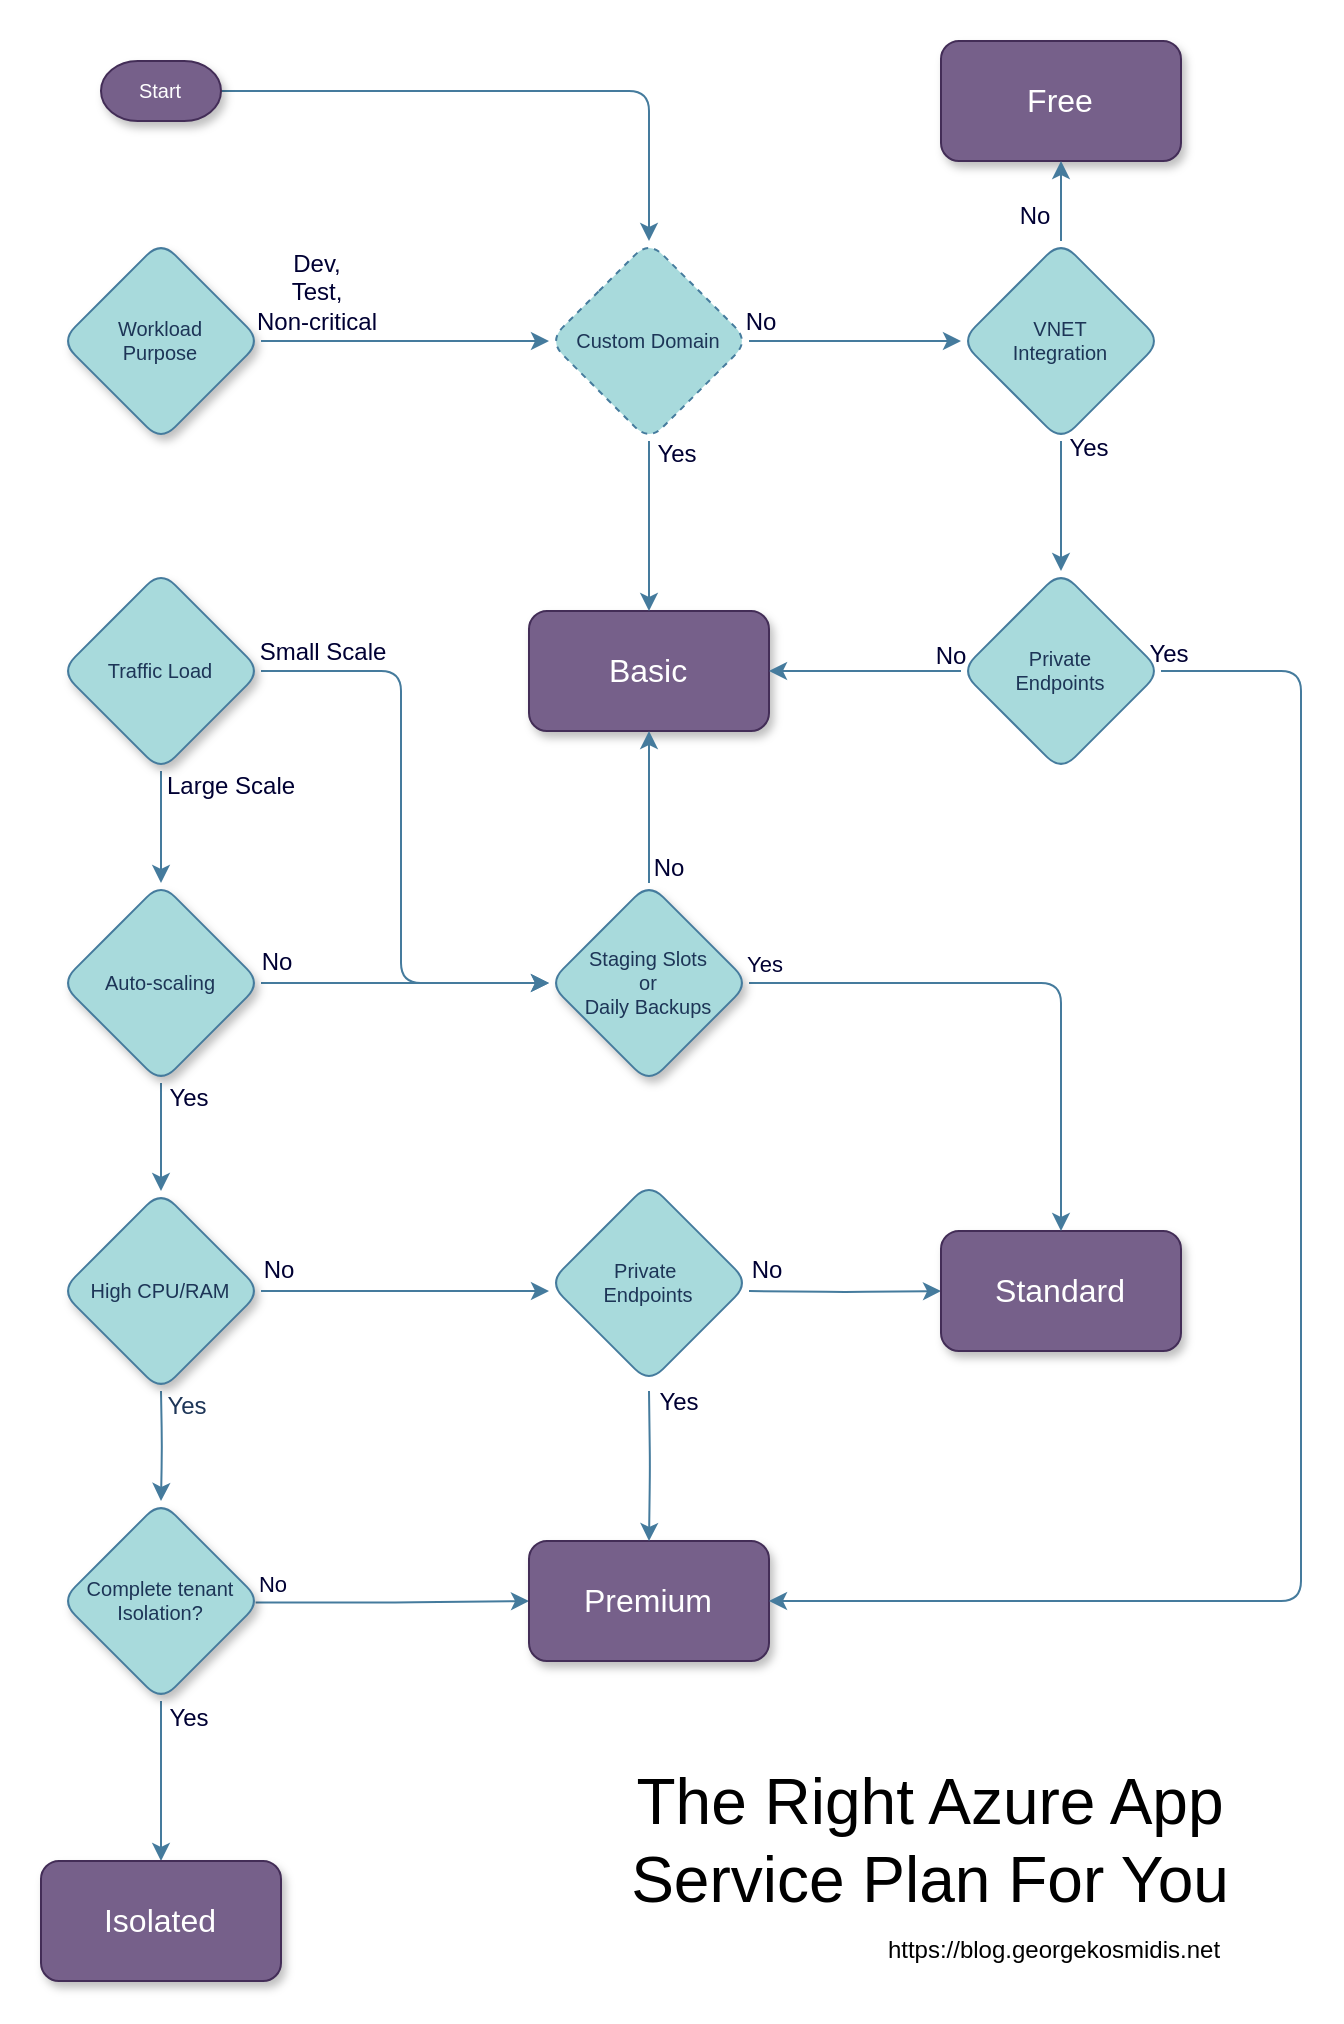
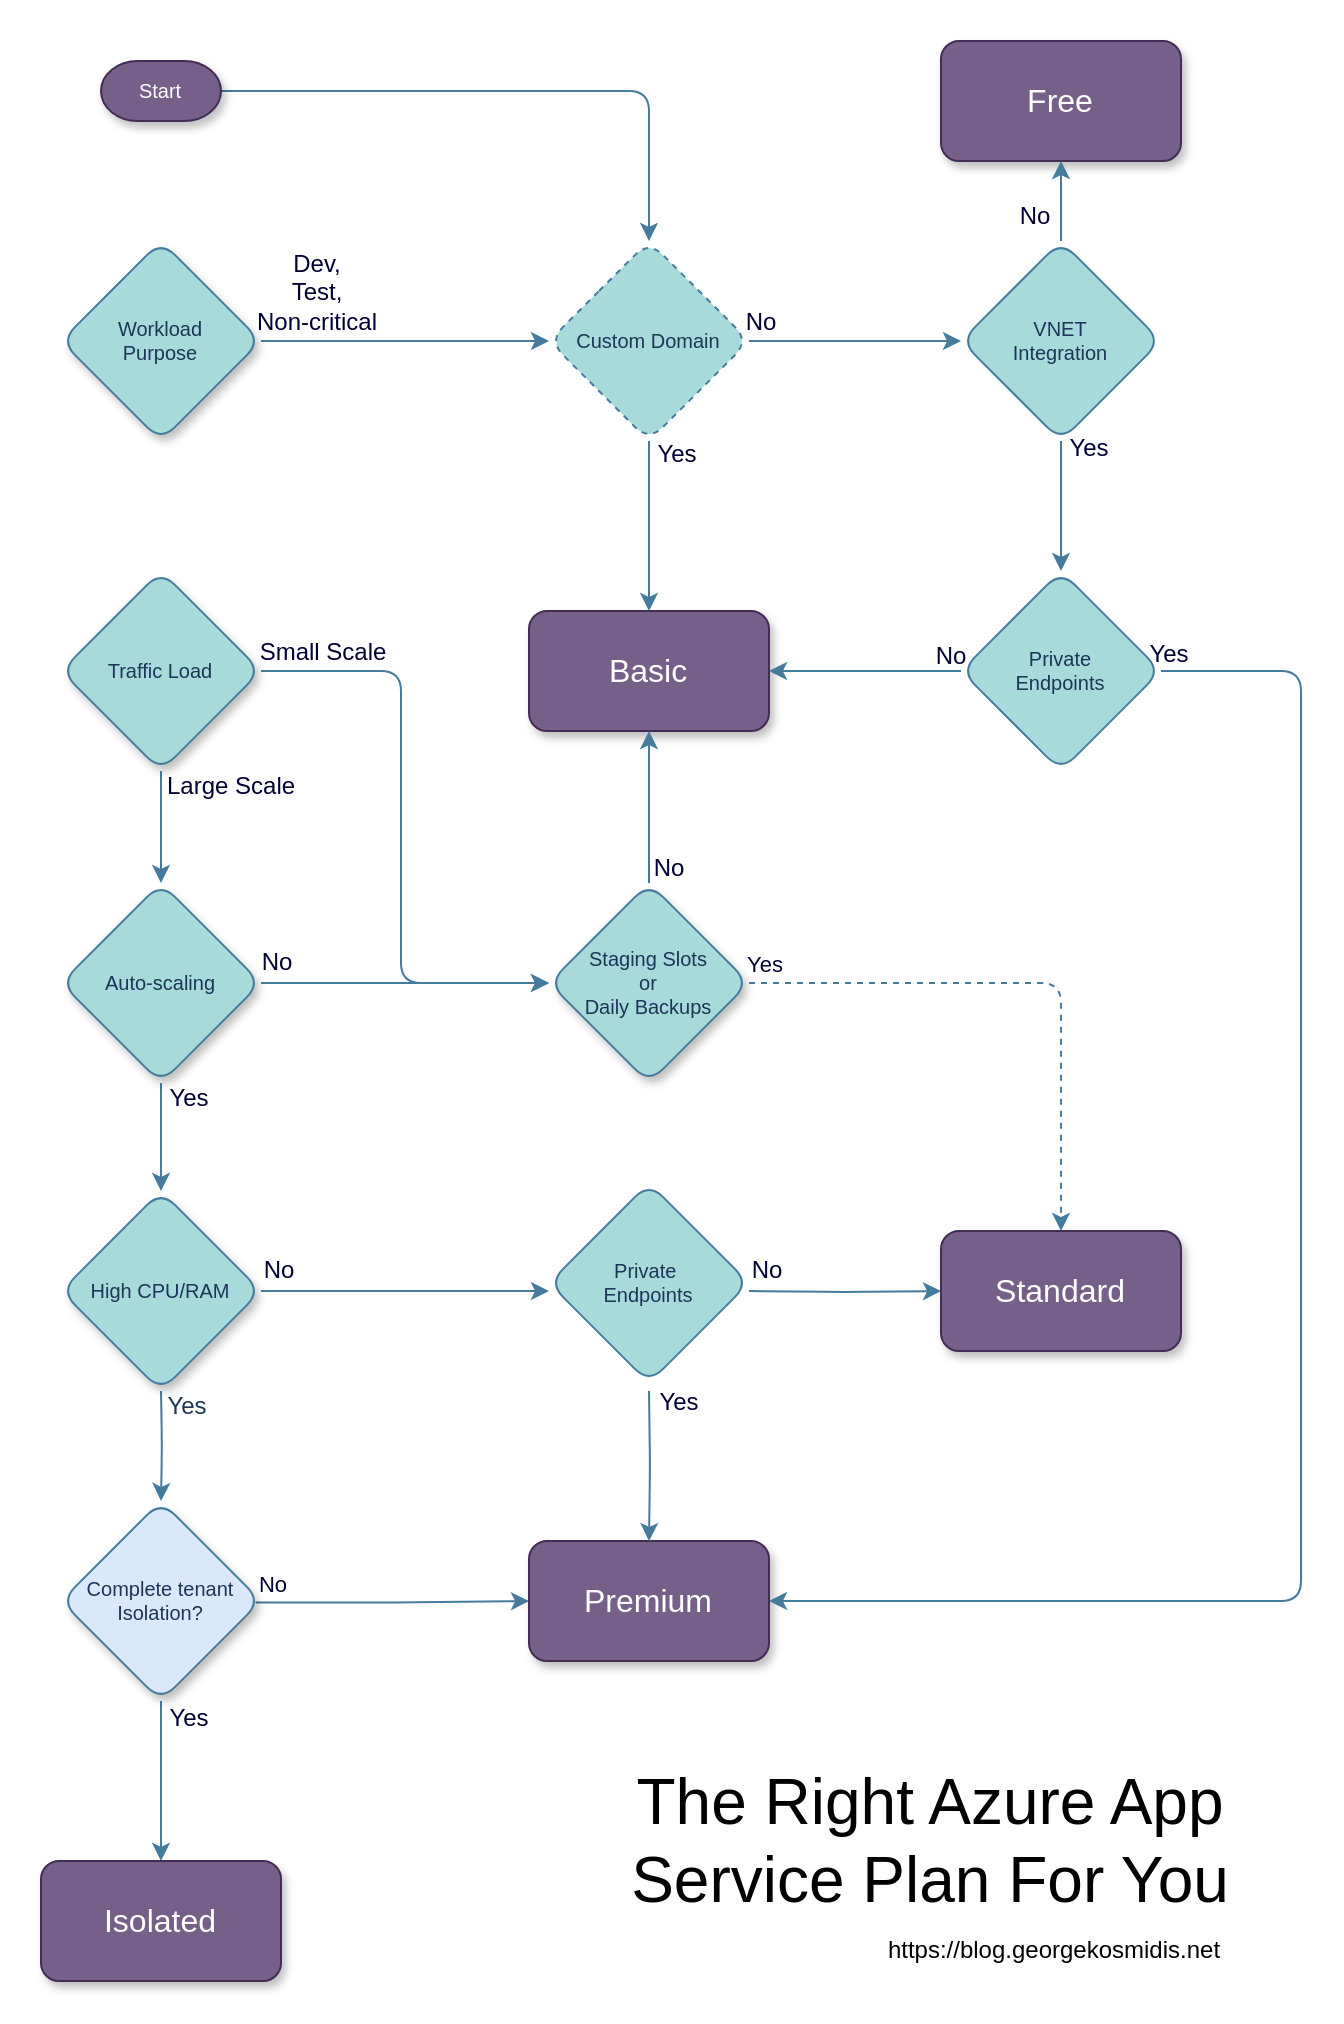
- <mxCell id="54" style="edgeStyle=orthogonalEdgeStyle;rounded=1;orthogonalLoop=1;jettySize=auto;html=1;entryX=0.5;entryY=0;entryDx=0;entryDy=0;strokeColor=#457B9D;fontColor=#000033;fillColor=#A8DADC;fontSize=12;" parent="1" source="56" target="29" edge="1"><mxGeometry relative="1" as="geometry"><Array as="points"><mxPoint x="530" y="491" /></Array></mxGeometry></mxCell>
+ <mxCell id="54" style="edgeStyle=orthogonalEdgeStyle;rounded=1;orthogonalLoop=1;jettySize=auto;html=1;entryX=0.5;entryY=0;entryDx=0;entryDy=0;strokeColor=#457B9D;fontColor=#000033;fillColor=#A8DADC;fontSize=12;dashed=1;" parent="1" source="56" target="29" edge="1"><mxGeometry relative="1" as="geometry"><Array as="points"><mxPoint x="530" y="491" /></Array></mxGeometry></mxCell>
- <mxCell id="28" value="Complete tenant&lt;div&gt;Isolation?&lt;/div&gt;" style="rhombus;whiteSpace=wrap;html=1;fontSize=10;fontFamily=Helvetica;strokeWidth=1;rounded=1;shadow=1;labelBackgroundColor=none;fillColor=#A8DADC;strokeColor=#457B9D;fontColor=#1D3557;aspect=fixed;fontStyle=0;" parent="1" vertex="1"><mxGeometry x="30" y="750" width="100" height="100" as="geometry" /></mxCell>
+ <mxCell id="28" value="Complete tenant&lt;div&gt;Isolation?&lt;/div&gt;" style="rhombus;whiteSpace=wrap;html=1;fontSize=10;fontFamily=Helvetica;strokeWidth=1;rounded=1;shadow=1;labelBackgroundColor=none;fillColor=#dae8fc;strokeColor=#457B9D;fontColor=#1D3557;aspect=fixed;fontStyle=0;" parent="1" vertex="1"><mxGeometry x="30" y="750" width="100" height="100" as="geometry" /></mxCell>
